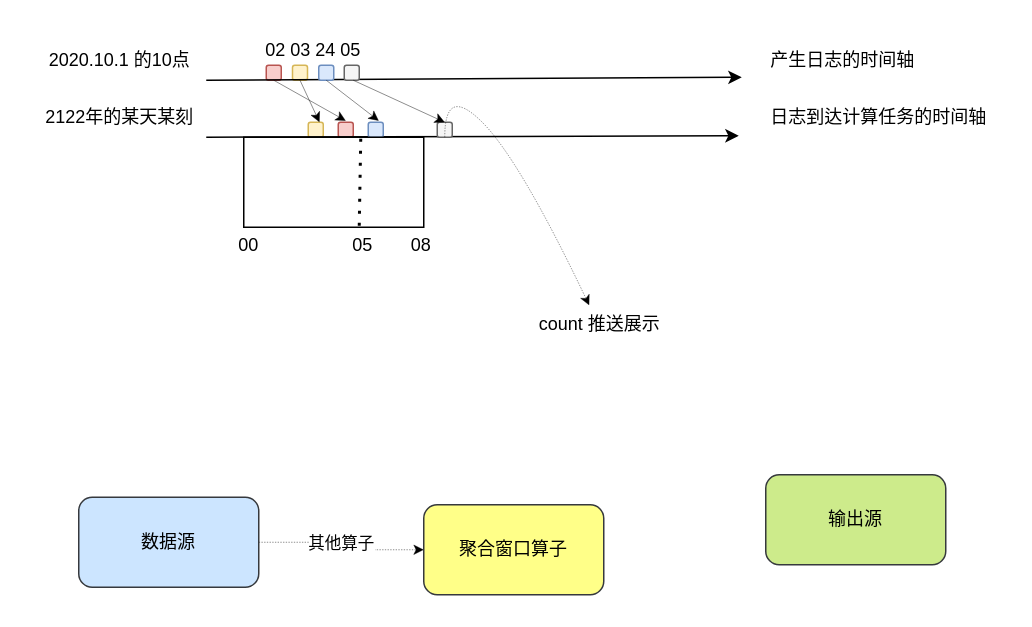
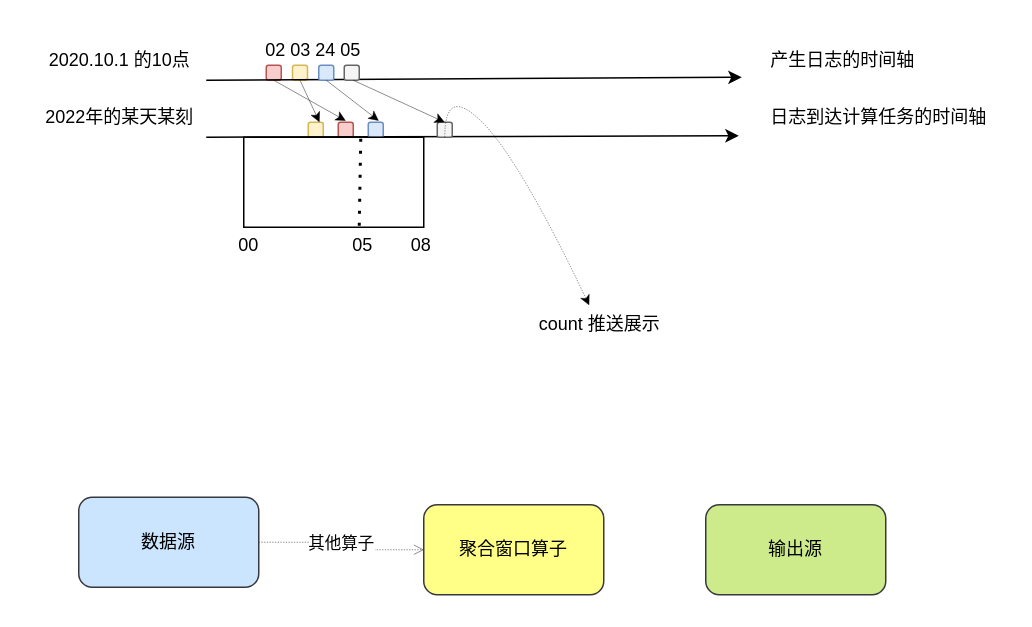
- <mxCell id="27" value="2122年的某天某刻" style="text;html=1;align=center;verticalAlign=middle;resizable=0;points=[];autosize=1;strokeColor=none;fillColor=none;" parent="1" vertex="1"><mxGeometry x="20.5" y="65" width="117" height="26" as="geometry" /></mxCell>
+ <mxCell id="27" value="2022年的某天某刻" style="text;html=1;align=center;verticalAlign=middle;resizable=0;points=[];autosize=1;strokeColor=none;fillColor=none;" parent="1" vertex="1"><mxGeometry x="20.5" y="65" width="117" height="26" as="geometry" /></mxCell>
- <mxCell id="32" value="输出源" style="rounded=1;whiteSpace=wrap;html=1;fillColor=#cdeb8b;strokeColor=#36393d;" parent="1" vertex="1"><mxGeometry x="510" y="316" width="120" height="60" as="geometry" /></mxCell>
+ <mxCell id="32" value="输出源" style="rounded=1;whiteSpace=wrap;html=1;fillColor=#cdeb8b;strokeColor=#36393d;" parent="1" vertex="1"><mxGeometry x="470" y="336" width="120" height="60" as="geometry" /></mxCell>
- <mxCell id="28" value="" style="edgeStyle=orthogonalEdgeStyle;rounded=1;orthogonalLoop=1;jettySize=auto;html=1;dashed=1;strokeWidth=0.3;" parent="1" source="30" target="31" edge="1"><mxGeometry relative="1" as="geometry" /></mxCell>
+ <mxCell id="28" value="" style="edgeStyle=orthogonalEdgeStyle;rounded=1;orthogonalLoop=1;jettySize=auto;html=1;dashed=1;strokeWidth=0.3;endArrow=open;" parent="1" source="30" target="31" edge="1"><mxGeometry relative="1" as="geometry" /></mxCell>
